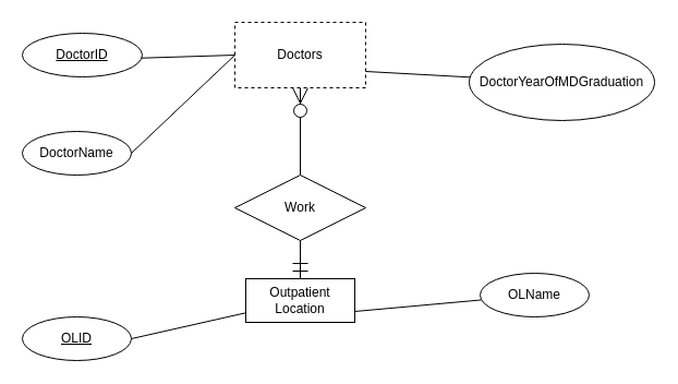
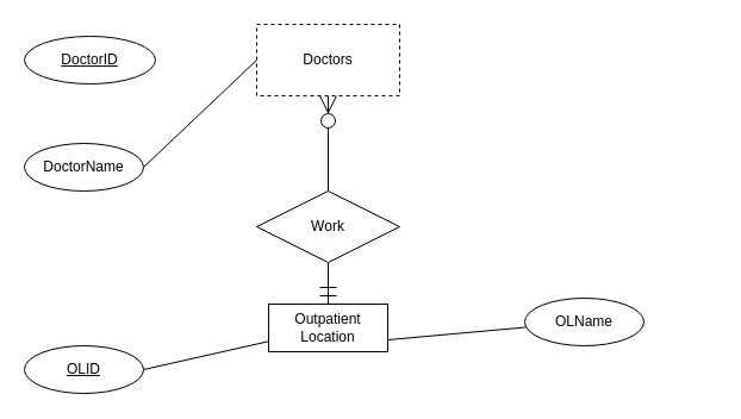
- <mxCell id="4" style="edgeStyle=none;rounded=0;jumpStyle=arc;orthogonalLoop=1;jettySize=auto;html=1;endArrow=none;endFill=0;" parent="1" source="5" target="3" edge="1"><mxGeometry relative="1" as="geometry" /></mxCell>
- <mxCell id="8" style="edgeStyle=none;rounded=0;jumpStyle=arc;orthogonalLoop=1;jettySize=auto;html=1;entryX=1;entryY=0.75;entryDx=0;entryDy=0;endArrow=none;endFill=0;" parent="1" source="9" target="3" edge="1"><mxGeometry relative="1" as="geometry" /></mxCell>
- <mxCell id="9" value="DoctorYearOfMDGraduation" style="ellipse;whiteSpace=wrap;html=1;align=center;" parent="1" vertex="1"><mxGeometry x="430" y="40" width="170" height="70" as="geometry" /></mxCell>
